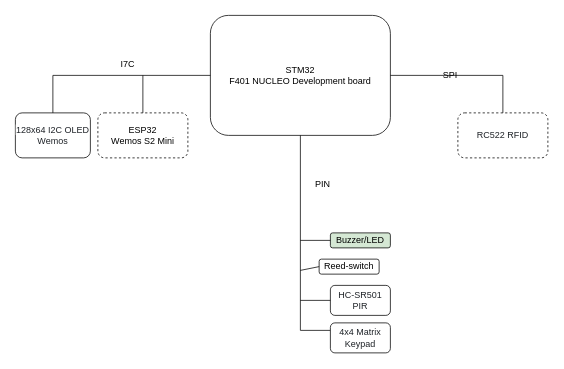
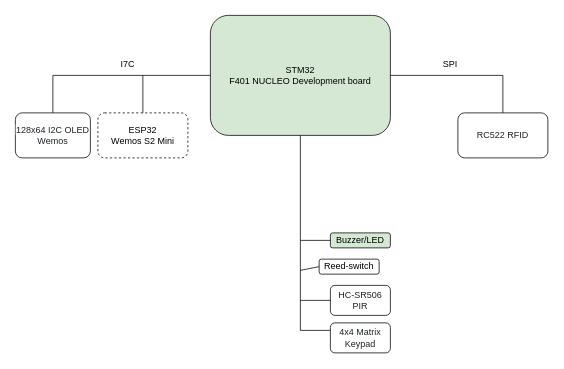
- <mxCell id="2" value="STM32&lt;div&gt;F401 NUCLEO Development board&lt;/div&gt;" style="rounded=1;whiteSpace=wrap;html=1;" parent="1" vertex="1"><mxGeometry x="280" y="20" width="240" height="160" as="geometry" /></mxCell>
+ <mxCell id="2" value="STM32&lt;div&gt;F401 NUCLEO Development board&lt;/div&gt;" style="rounded=1;whiteSpace=wrap;html=1;fillColor=#d5e8d4;" parent="1" vertex="1"><mxGeometry x="280" y="20" width="240" height="160" as="geometry" /></mxCell>
- <mxCell id="8" value="SPI" style="text;html=1;align=center;verticalAlign=middle;whiteSpace=wrap;rounded=0;" parent="1" vertex="1"><mxGeometry x="570" y="85" width="60" height="30" as="geometry" /></mxCell>
+ <mxCell id="8" value="SPI" style="text;html=1;align=center;verticalAlign=middle;whiteSpace=wrap;rounded=0;" parent="1" vertex="1"><mxGeometry x="570" y="70" width="60" height="30" as="geometry" /></mxCell>
- <mxCell id="10" value="&lt;span style=&quot;box-sizing: border-box; color: rgb(31, 35, 40); text-align: left; background-color: rgb(255, 255, 255);&quot;&gt;&lt;font face=&quot;Helvetica&quot; style=&quot;&quot;&gt;RC522 RFID&lt;/font&gt;&lt;/span&gt;" style="rounded=1;whiteSpace=wrap;html=1;dashed=1;" parent="1" vertex="1"><mxGeometry x="610" y="150" width="120" height="60" as="geometry" /></mxCell>
+ <mxCell id="10" value="&lt;span style=&quot;box-sizing: border-box; color: rgb(31, 35, 40); text-align: left; background-color: rgb(255, 255, 255);&quot;&gt;&lt;font face=&quot;Helvetica&quot; style=&quot;&quot;&gt;RC522 RFID&lt;/font&gt;&lt;/span&gt;" style="rounded=1;whiteSpace=wrap;html=1;" parent="1" vertex="1"><mxGeometry x="610" y="150" width="120" height="60" as="geometry" /></mxCell>
- <mxCell id="22" value="PIN" style="text;html=1;align=center;verticalAlign=middle;whiteSpace=wrap;rounded=0;" parent="1" vertex="1"><mxGeometry x="400" y="230" width="60" height="30" as="geometry" /></mxCell>
- <mxCell id="16" value="&lt;span style=&quot;color: rgb(31, 35, 40); text-align: left; background-color: rgb(255, 255, 255);&quot;&gt;HC-SR501 PIR&lt;/span&gt;" style="rounded=1;whiteSpace=wrap;html=1;" parent="1" vertex="1"><mxGeometry x="440" y="380" width="80" height="40" as="geometry" /></mxCell>
+ <mxCell id="16" value="&lt;span style=&quot;color: rgb(31, 35, 40); text-align: left; background-color: rgb(255, 255, 255);&quot;&gt;HC-SR506 PIR&lt;/span&gt;" style="rounded=1;whiteSpace=wrap;html=1;" parent="1" vertex="1"><mxGeometry x="440" y="380" width="80" height="40" as="geometry" /></mxCell>
